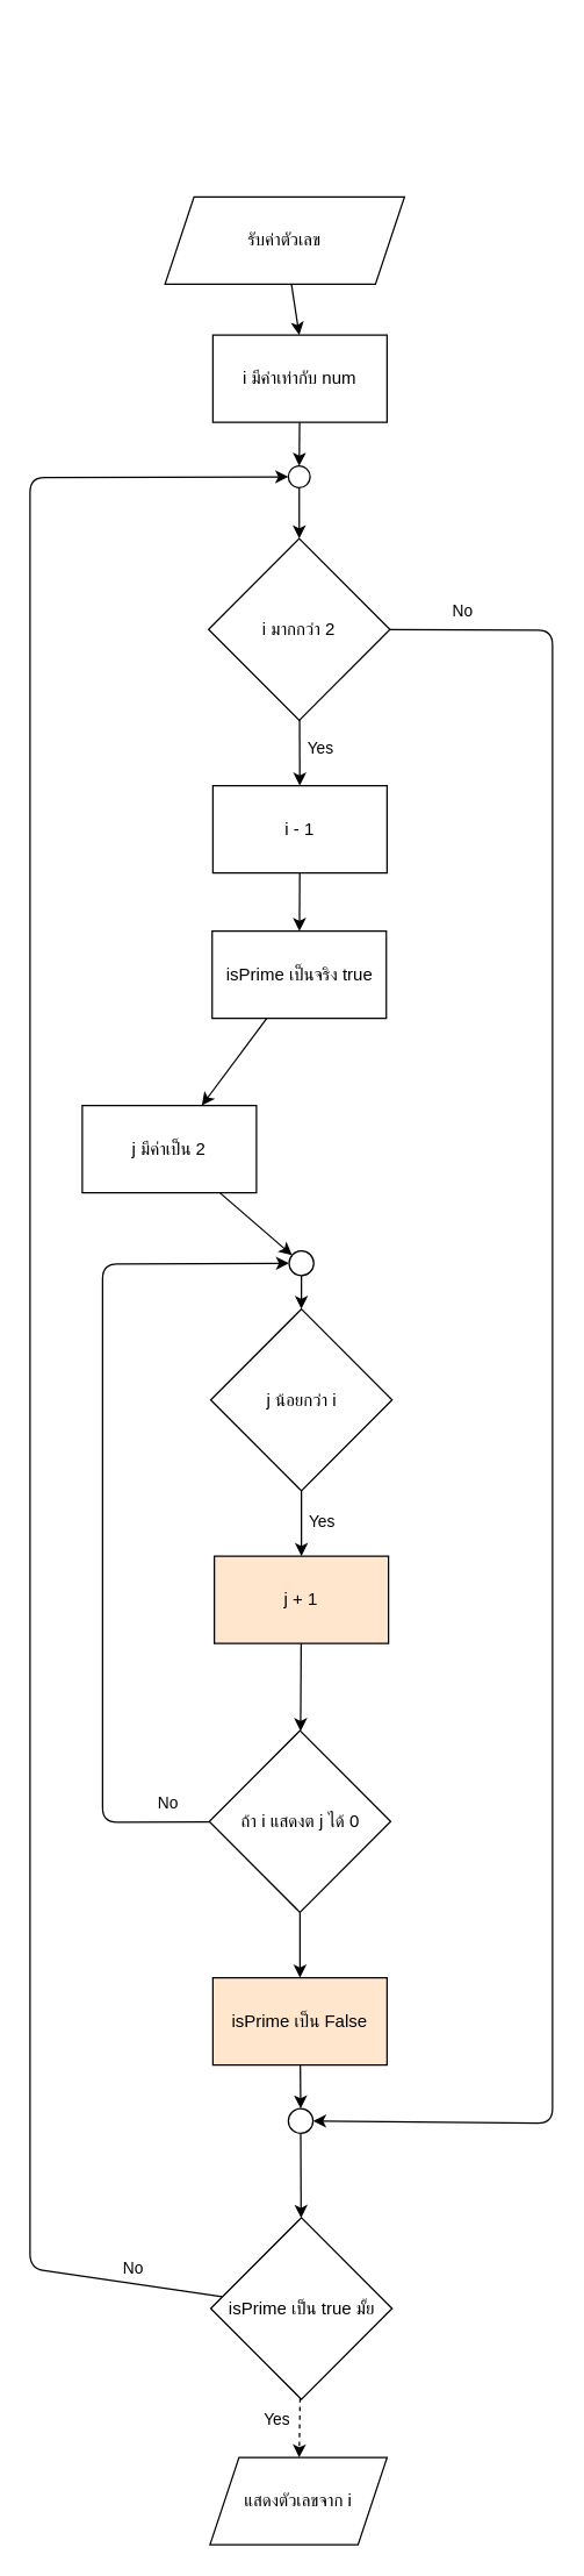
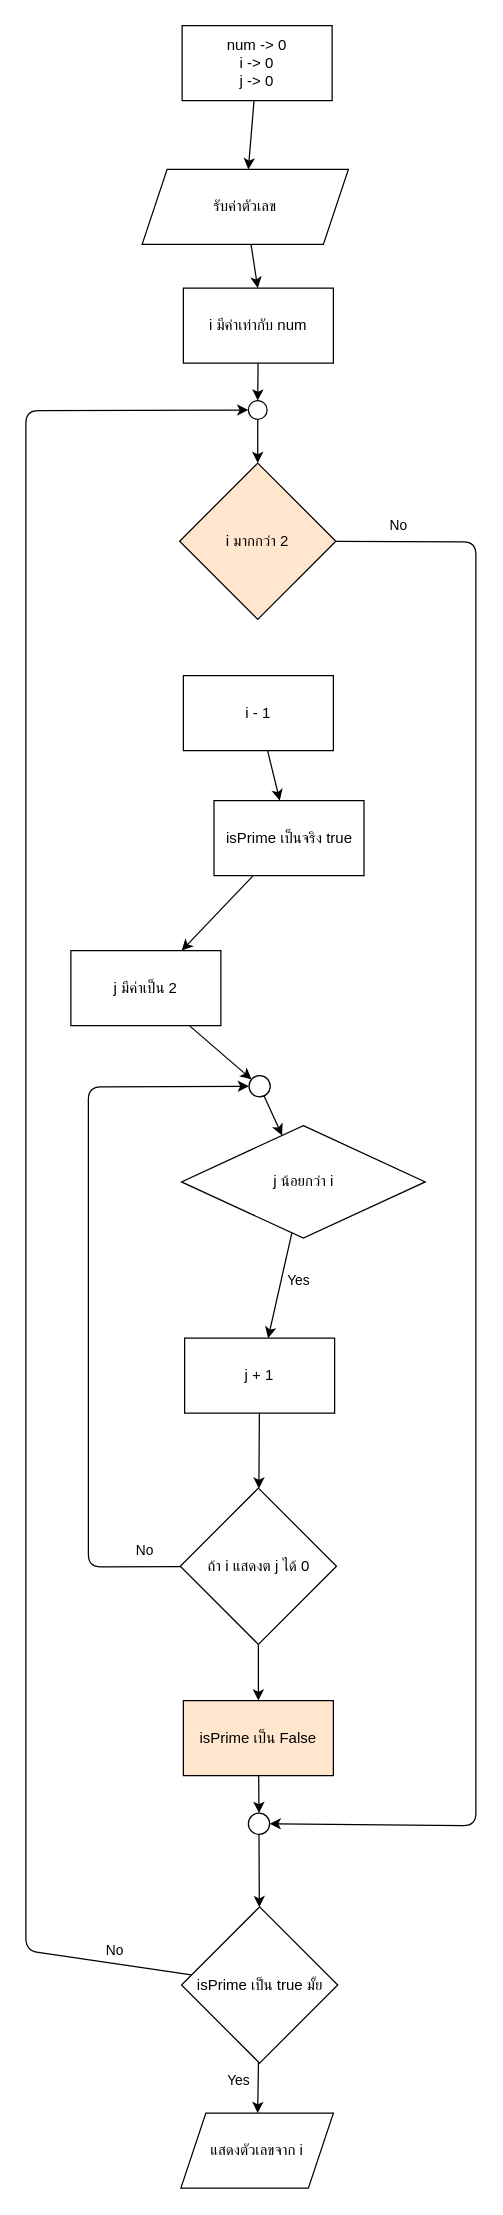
+ <mxCell id="3" value="num -&amp;gt; 0&lt;div&gt;i -&amp;gt; 0&lt;/div&gt;&lt;div&gt;j -&amp;gt; 0&lt;/div&gt;" style="rounded=0;whiteSpace=wrap;html=1;" parent="1" vertex="1"><mxGeometry x="145" y="20" width="120" height="60" as="geometry" /></mxCell>
+ <mxCell id="2" value="" style="edgeStyle=none;html=1;" parent="1" source="3" target="5" edge="1"><mxGeometry relative="1" as="geometry" /></mxCell>
- <mxCell id="12" value="i มากกว่า 2" style="rhombus;whiteSpace=wrap;html=1;" parent="1" vertex="1"><mxGeometry x="143" y="370" width="125" height="125" as="geometry" /></mxCell>
+ <mxCell id="12" value="i มากกว่า 2" style="rhombus;whiteSpace=wrap;html=1;fillColor=#ffe6cc;" parent="1" vertex="1"><mxGeometry x="143" y="370" width="125" height="125" as="geometry" /></mxCell>
- <mxCell id="8" value="" style="edgeStyle=none;html=1;" parent="1" source="12" target="14" edge="1"><mxGeometry relative="1" as="geometry" /></mxCell>
- <mxCell id="9" value="Yes" style="edgeLabel;html=1;align=center;verticalAlign=middle;resizable=0;points=[];" parent="8" vertex="1" connectable="0"><mxGeometry x="-0.181" y="4" relative="1" as="geometry"><mxPoint x="10" as="offset" /></mxGeometry></mxCell>
- <mxCell id="16" value="isPrime เป็นจริง true" style="rounded=0;whiteSpace=wrap;html=1;" parent="1" vertex="1"><mxGeometry x="145.5" y="640" width="120" height="60" as="geometry" /></mxCell>
+ <mxCell id="16" value="isPrime เป็นจริง true" style="rounded=0;whiteSpace=wrap;html=1;" parent="1" vertex="1"><mxGeometry x="170.5" y="640" width="120" height="60" as="geometry" /></mxCell>
- <mxCell id="21" value="j น้อยกว่า i" style="rhombus;whiteSpace=wrap;html=1;" parent="1" vertex="1"><mxGeometry x="144.5" y="900" width="125" height="125" as="geometry" /></mxCell>
+ <mxCell id="21" value="j น้อยกว่า i" style="rhombus;whiteSpace=wrap;html=1;" parent="1" vertex="1"><mxGeometry x="144.5" y="900" width="195" height="90" as="geometry" /></mxCell>
- <mxCell id="23" value="j + 1" style="rounded=0;whiteSpace=wrap;html=1;fillColor=#ffe6cc;" parent="1" vertex="1"><mxGeometry x="147" y="1070" width="120" height="60" as="geometry" /></mxCell>
+ <mxCell id="23" value="j + 1" style="rounded=0;whiteSpace=wrap;html=1;" parent="1" vertex="1"><mxGeometry x="147" y="1070" width="120" height="60" as="geometry" /></mxCell>
- <mxCell id="30" value="" style="edgeStyle=none;html=1;dashed=1;" parent="1" source="34" target="35" edge="1"><mxGeometry relative="1" as="geometry" /></mxCell>
+ <mxCell id="30" value="" style="edgeStyle=none;html=1;" parent="1" source="34" target="35" edge="1"><mxGeometry relative="1" as="geometry" /></mxCell>
